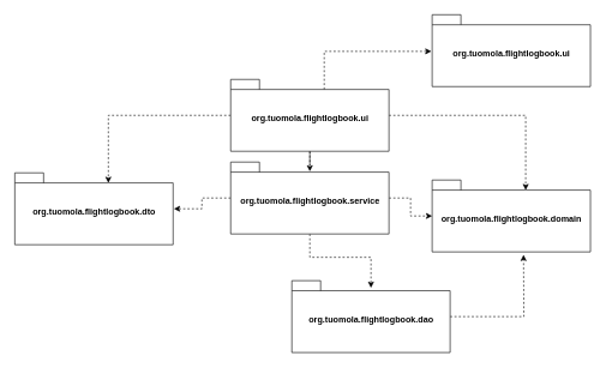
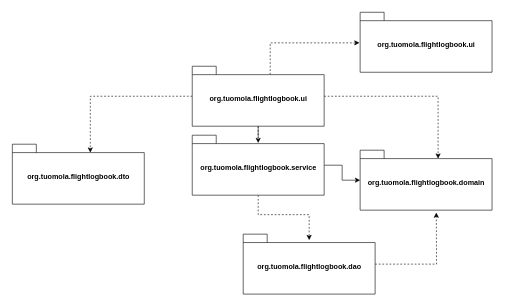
- <mxCell id="8" value="" style="edgeStyle=orthogonalEdgeStyle;rounded=0;orthogonalLoop=1;jettySize=auto;html=1;dashed=1;" edge="1" parent="1" source="10" target="13"><mxGeometry relative="1" as="geometry" /></mxCell>
+ <mxCell id="8" value="" style="edgeStyle=orthogonalEdgeStyle;rounded=0;orthogonalLoop=1;jettySize=auto;html=1;dashed=0;" edge="1" parent="1" source="10" target="13"><mxGeometry relative="1" as="geometry" /></mxCell>
- <mxCell id="9" style="edgeStyle=orthogonalEdgeStyle;rounded=0;orthogonalLoop=1;jettySize=auto;html=1;entryX=1.005;entryY=0.5;entryDx=0;entryDy=0;entryPerimeter=0;dashed=1;" edge="1" parent="1" source="10" target="14"><mxGeometry relative="1" as="geometry" /></mxCell>
